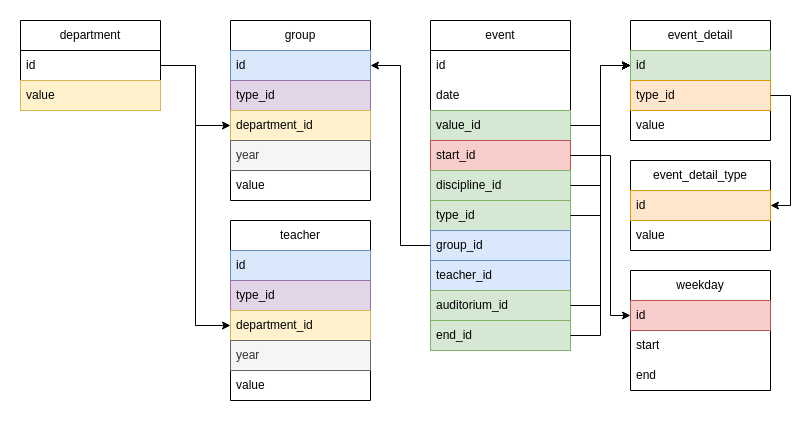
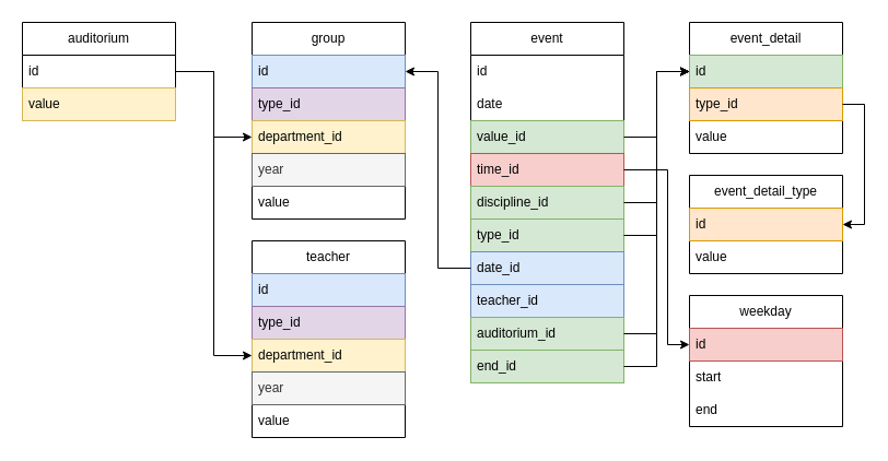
- <mxCell id="2" value="department" style="swimlane;fontStyle=0;childLayout=stackLayout;horizontal=1;startSize=30;horizontalStack=0;resizeParent=1;resizeParentMax=0;resizeLast=0;collapsible=1;marginBottom=0;whiteSpace=wrap;html=1;" parent="1" vertex="1"><mxGeometry x="20" y="20" width="140" height="90" as="geometry" /></mxCell>
+ <mxCell id="2" value="auditorium" style="swimlane;fontStyle=0;childLayout=stackLayout;horizontal=1;startSize=30;horizontalStack=0;resizeParent=1;resizeParentMax=0;resizeLast=0;collapsible=1;marginBottom=0;whiteSpace=wrap;html=1;" parent="1" vertex="1"><mxGeometry x="20" y="20" width="140" height="90" as="geometry" /></mxCell>
- <mxCell id="9" value="start_id" style="text;strokeColor=#b85450;fillColor=#f8cecc;align=left;verticalAlign=middle;spacingLeft=4;spacingRight=4;overflow=hidden;points=[[0,0.5],[1,0.5]];portConstraint=eastwest;rotatable=0;whiteSpace=wrap;html=1;" parent="5" vertex="1"><mxGeometry y="120" width="140" height="30" as="geometry" /></mxCell>
+ <mxCell id="9" value="time_id" style="text;strokeColor=#b85450;fillColor=#f8cecc;align=left;verticalAlign=middle;spacingLeft=4;spacingRight=4;overflow=hidden;points=[[0,0.5],[1,0.5]];portConstraint=eastwest;rotatable=0;whiteSpace=wrap;html=1;" parent="5" vertex="1"><mxGeometry y="120" width="140" height="30" as="geometry" /></mxCell>
- <mxCell id="12" value="&lt;span style=&quot;color: rgb(0, 0, 0); font-family: Helvetica; font-size: 12px; font-style: normal; font-variant-ligatures: normal; font-variant-caps: normal; font-weight: 400; letter-spacing: normal; orphans: 2; text-align: left; text-indent: 0px; text-transform: none; widows: 2; word-spacing: 0px; -webkit-text-stroke-width: 0px; white-space: normal; text-decoration-thickness: initial; text-decoration-style: initial; text-decoration-color: initial; float: none; display: inline !important;&quot;&gt;group_id&lt;/span&gt;" style="text;strokeColor=#6c8ebf;fillColor=#dae8fc;align=left;verticalAlign=middle;spacingLeft=4;spacingRight=4;overflow=hidden;points=[[0,0.5],[1,0.5]];portConstraint=eastwest;rotatable=0;whiteSpace=wrap;html=1;" parent="5" vertex="1"><mxGeometry y="210" width="140" height="30" as="geometry" /></mxCell>
+ <mxCell id="12" value="&lt;span style=&quot;color: rgb(0, 0, 0); font-family: Helvetica; font-size: 12px; font-style: normal; font-variant-ligatures: normal; font-variant-caps: normal; font-weight: 400; letter-spacing: normal; orphans: 2; text-align: left; text-indent: 0px; text-transform: none; widows: 2; word-spacing: 0px; -webkit-text-stroke-width: 0px; white-space: normal; text-decoration-thickness: initial; text-decoration-style: initial; text-decoration-color: initial; float: none; display: inline !important;&quot;&gt;date_id&lt;/span&gt;" style="text;strokeColor=#6c8ebf;fillColor=#dae8fc;align=left;verticalAlign=middle;spacingLeft=4;spacingRight=4;overflow=hidden;points=[[0,0.5],[1,0.5]];portConstraint=eastwest;rotatable=0;whiteSpace=wrap;html=1;" parent="5" vertex="1"><mxGeometry y="210" width="140" height="30" as="geometry" /></mxCell>
